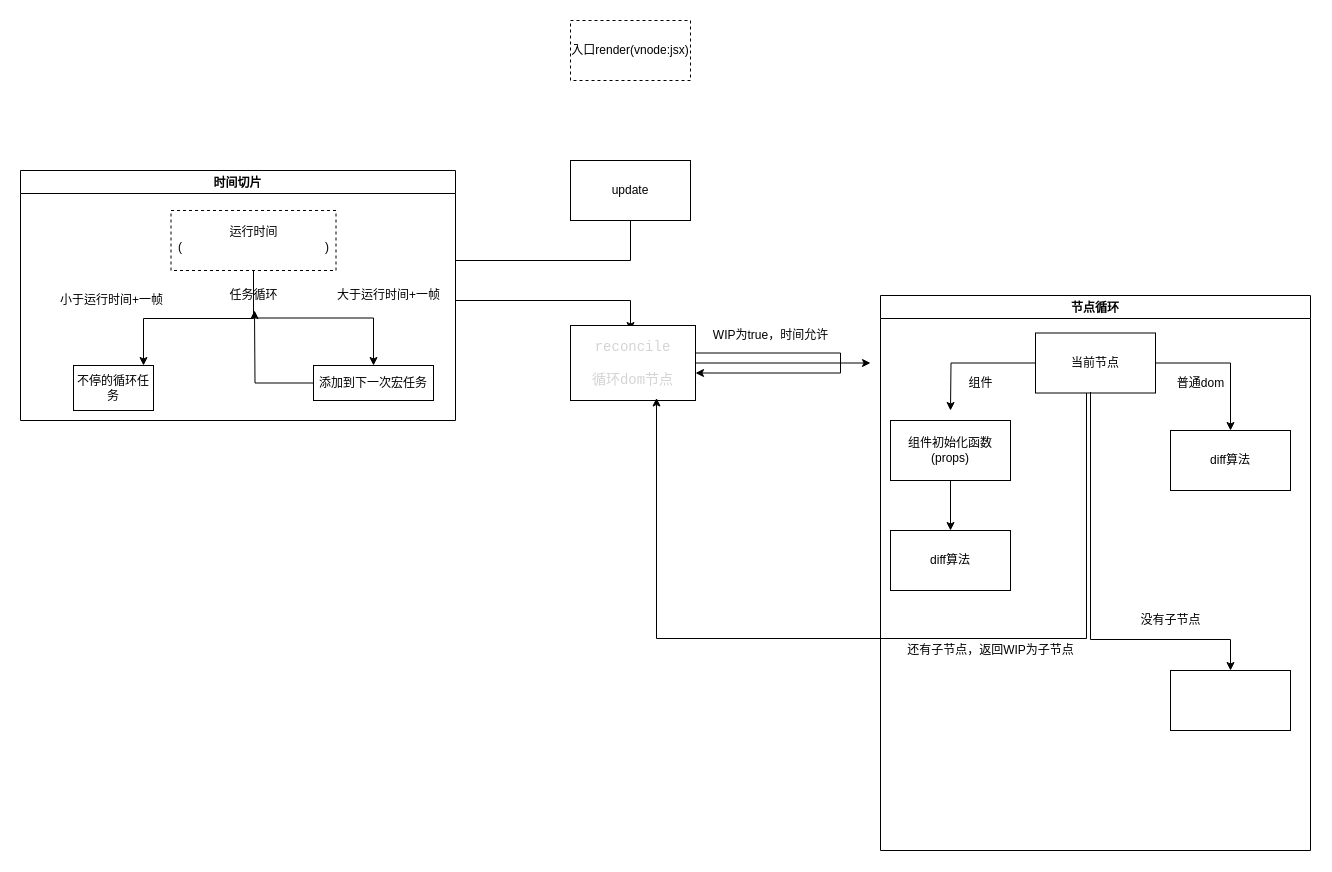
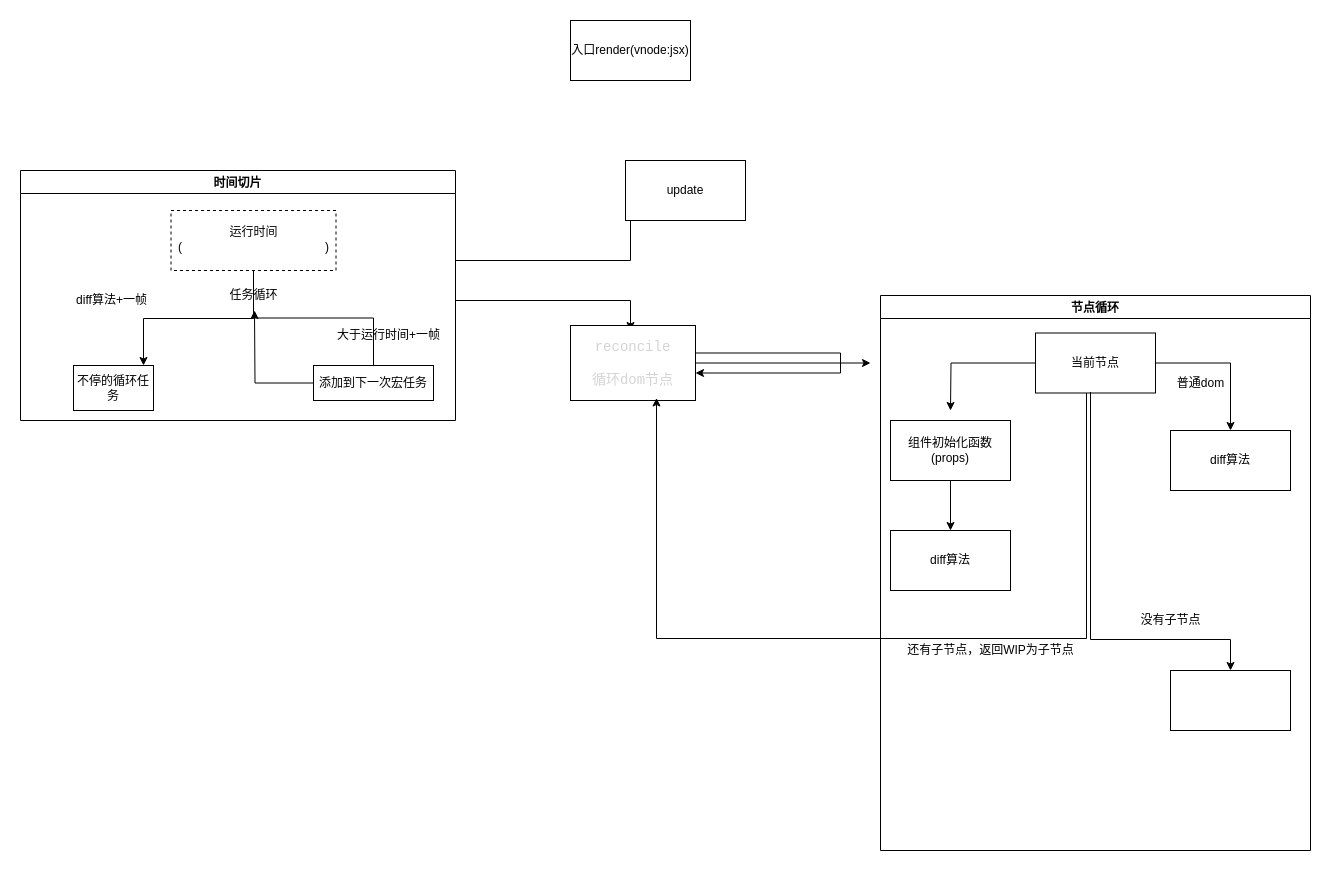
- <mxCell id="2" value="入口render(vnode:jsx)" style="rounded=0;whiteSpace=wrap;html=1;dashed=1;" vertex="1" parent="1"><mxGeometry x="570" y="20" width="120" height="60" as="geometry" /></mxCell>
+ <mxCell id="2" value="入口render(vnode:jsx)" style="rounded=0;whiteSpace=wrap;html=1;" vertex="1" parent="1"><mxGeometry x="570" y="20" width="120" height="60" as="geometry" /></mxCell>
- <mxCell id="4" value="update" style="whiteSpace=wrap;html=1;rounded=0;" vertex="1" parent="1"><mxGeometry x="570" y="160" width="120" height="60" as="geometry" /></mxCell>
+ <mxCell id="4" value="update" style="whiteSpace=wrap;html=1;rounded=0;" vertex="1" parent="1"><mxGeometry x="625" y="160" width="120" height="60" as="geometry" /></mxCell>
- <mxCell id="30" value="大于运行时间+一帧" style="text;html=1;align=center;verticalAlign=middle;resizable=0;points=[];autosize=1;strokeColor=none;" vertex="1" parent="22"><mxGeometry x="308" y="115" width="120" height="20" as="geometry" /></mxCell>
+ <mxCell id="30" value="大于运行时间+一帧" style="text;html=1;align=center;verticalAlign=middle;resizable=0;points=[];autosize=1;strokeColor=none;" vertex="1" parent="22"><mxGeometry x="308" y="155" width="120" height="20" as="geometry" /></mxCell>
- <mxCell id="31" value="小于运行时间+一帧" style="text;html=1;align=center;verticalAlign=middle;resizable=0;points=[];autosize=1;strokeColor=none;" vertex="1" parent="22"><mxGeometry x="30.5" y="120" width="120" height="20" as="geometry" /></mxCell>
+ <mxCell id="31" value="diff算法+一帧" style="text;html=1;align=center;verticalAlign=middle;resizable=0;points=[];autosize=1;strokeColor=none;" vertex="1" parent="22"><mxGeometry x="30.5" y="120" width="120" height="20" as="geometry" /></mxCell>
- <mxCell id="9" value="WIP为true，时间允许" style="text;html=1;align=center;verticalAlign=middle;resizable=0;points=[];autosize=1;strokeColor=none;" vertex="1" parent="1"><mxGeometry x="705" y="325" width="130" height="20" as="geometry" /></mxCell>
- <mxCell id="27" value="" style="edgeStyle=orthogonalEdgeStyle;rounded=0;orthogonalLoop=1;jettySize=auto;html=1;" edge="1" parent="22" source="23" target="26"><mxGeometry relative="1" as="geometry" /></mxCell>
+ <mxCell id="27" value="" style="edgeStyle=orthogonalEdgeStyle;rounded=0;orthogonalLoop=1;jettySize=auto;html=1;endArrow=none;" edge="1" parent="22" source="23" target="26"><mxGeometry relative="1" as="geometry" /></mxCell>
- <mxCell id="15" value="组件" style="text;html=1;align=center;verticalAlign=middle;resizable=0;points=[];autosize=1;strokeColor=none;" vertex="1" parent="10"><mxGeometry x="80" y="77.5" width="40" height="20" as="geometry" /></mxCell>
